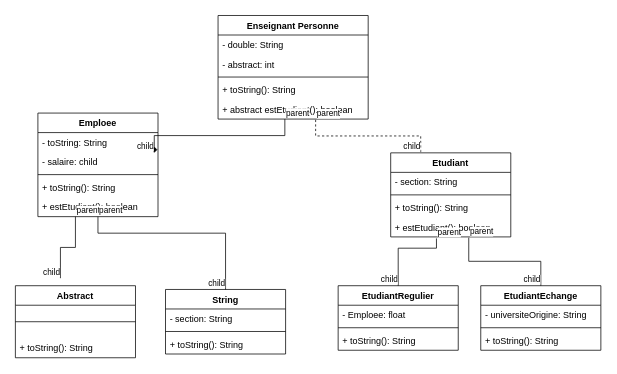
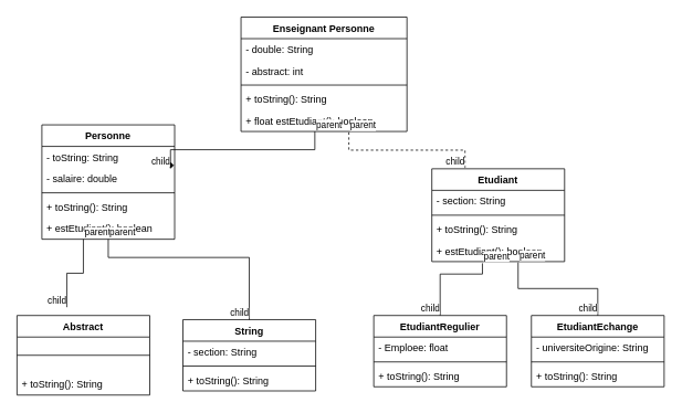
- <mxCell id="7" value="+ abstract estEtudiant(): boolean" style="text;strokeColor=none;fillColor=none;align=left;verticalAlign=top;spacingLeft=4;spacingRight=4;overflow=hidden;rotatable=0;points=[[0,0.5],[1,0.5]];portConstraint=eastwest;" vertex="1" parent="2"><mxGeometry y="112" width="200" height="26" as="geometry" /></mxCell>
+ <mxCell id="7" value="+ float estEtudiant(): boolean" style="text;strokeColor=none;fillColor=none;align=left;verticalAlign=top;spacingLeft=4;spacingRight=4;overflow=hidden;rotatable=0;points=[[0,0.5],[1,0.5]];portConstraint=eastwest;" vertex="1" parent="2"><mxGeometry y="112" width="200" height="26" as="geometry" /></mxCell>
- <mxCell id="8" value="Emploee" style="swimlane;fontStyle=1;align=center;verticalAlign=top;childLayout=stackLayout;horizontal=1;startSize=26;horizontalStack=0;resizeParent=1;resizeParentMax=0;resizeLast=0;collapsible=1;marginBottom=0;" vertex="1" parent="1"><mxGeometry x="50" y="150" width="160" height="138" as="geometry" /></mxCell>
+ <mxCell id="8" value="Personne" style="swimlane;fontStyle=1;align=center;verticalAlign=top;childLayout=stackLayout;horizontal=1;startSize=26;horizontalStack=0;resizeParent=1;resizeParentMax=0;resizeLast=0;collapsible=1;marginBottom=0;" vertex="1" parent="1"><mxGeometry x="50" y="150" width="160" height="138" as="geometry" /></mxCell>
- <mxCell id="10" value="- salaire: child" style="text;strokeColor=none;fillColor=none;align=left;verticalAlign=top;spacingLeft=4;spacingRight=4;overflow=hidden;rotatable=0;points=[[0,0.5],[1,0.5]];portConstraint=eastwest;" vertex="1" parent="8"><mxGeometry y="52" width="160" height="26" as="geometry" /></mxCell>
+ <mxCell id="10" value="- salaire: double" style="text;strokeColor=none;fillColor=none;align=left;verticalAlign=top;spacingLeft=4;spacingRight=4;overflow=hidden;rotatable=0;points=[[0,0.5],[1,0.5]];portConstraint=eastwest;" vertex="1" parent="8"><mxGeometry y="52" width="160" height="26" as="geometry" /></mxCell>
